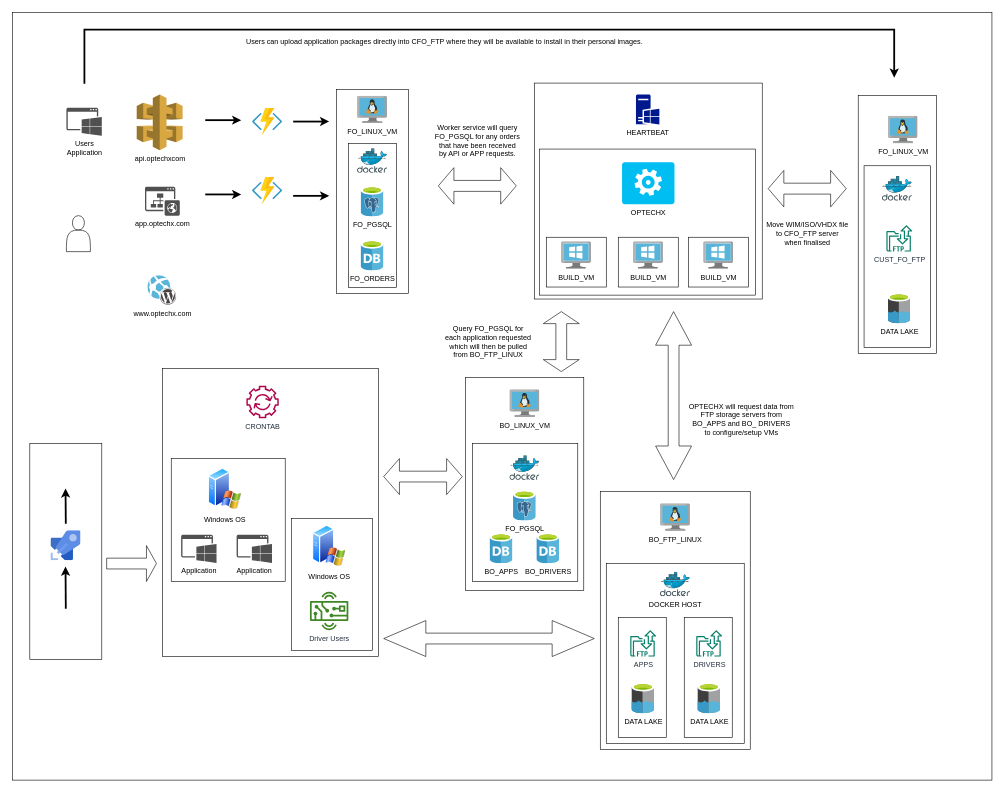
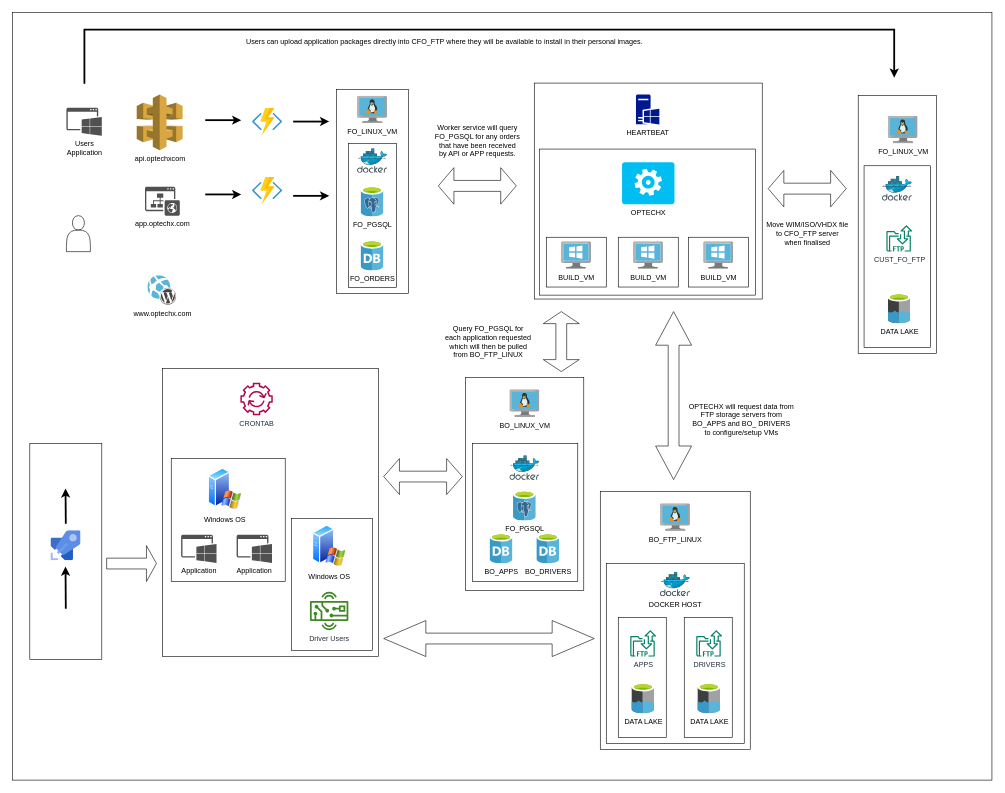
- <mxCell id="35" value="CRONTAB" style="sketch=0;outlineConnect=0;fontColor=#232F3E;gradientColor=none;fillColor=#B0084D;strokeColor=none;dashed=0;verticalLabelPosition=bottom;verticalAlign=top;align=center;html=1;fontSize=12;fontStyle=0;aspect=fixed;pointerEvents=1;shape=mxgraph.aws4.automation;" vertex="1" parent="1"><mxGeometry x="410" y="642.75" width="54" height="54" as="geometry" /></mxCell>
+ <mxCell id="35" value="CRONTAB" style="sketch=0;outlineConnect=0;fontColor=#232F3E;gradientColor=none;fillColor=#B0084D;strokeColor=none;dashed=0;verticalLabelPosition=bottom;verticalAlign=top;align=center;html=1;fontSize=12;fontStyle=0;aspect=fixed;pointerEvents=1;shape=mxgraph.aws4.automation;" vertex="1" parent="1"><mxGeometry x="400" y="637.75" width="54" height="54" as="geometry" /></mxCell>
